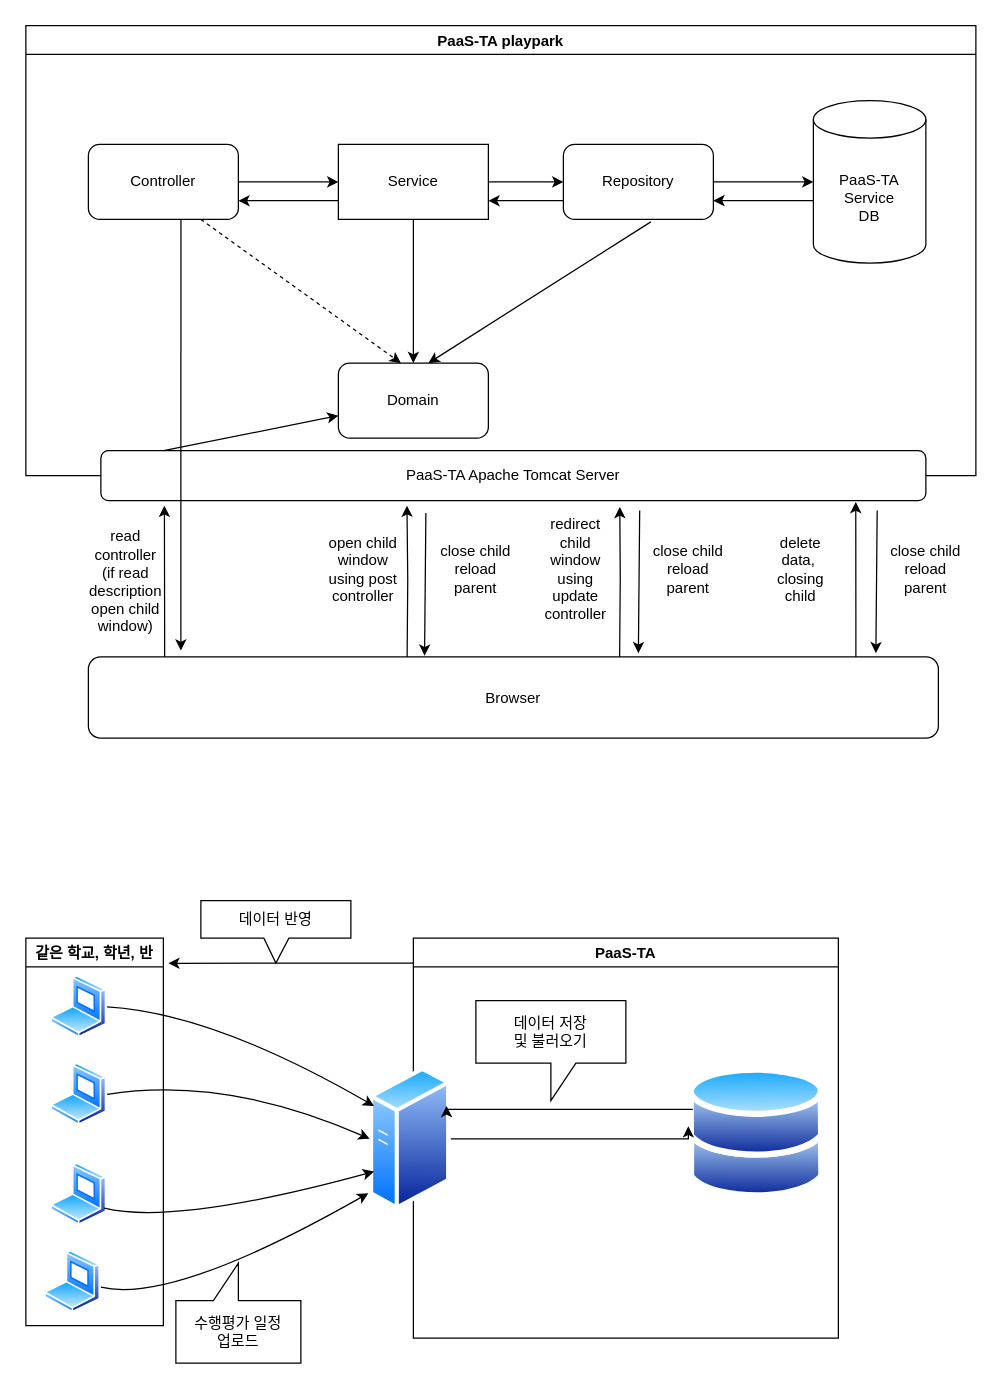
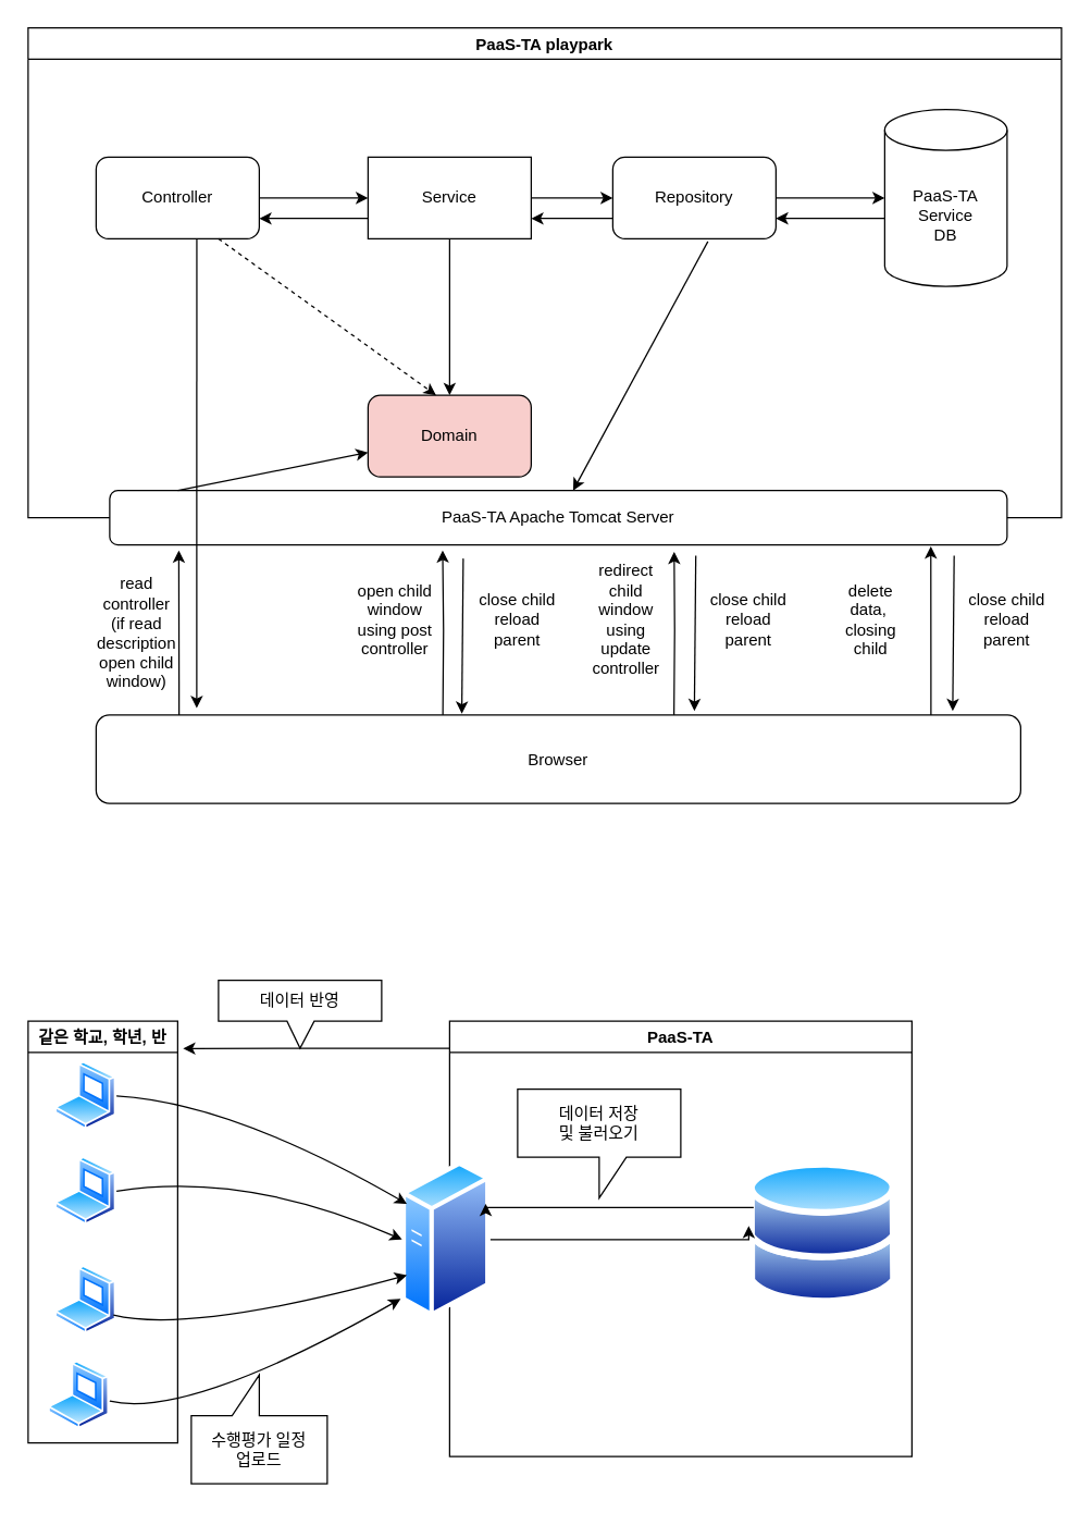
- <mxCell id="12" value="" style="endArrow=classic;html=1;rounded=0;exitX=0.583;exitY=1.033;exitDx=0;exitDy=0;entryX=0.6;entryY=0;entryDx=0;entryDy=0;exitPerimeter=0;entryPerimeter=0;" edge="1" parent="2" source="5" target="10"><mxGeometry width="50" height="50" relative="1" as="geometry"><mxPoint x="320" y="165" as="sourcePoint" /><mxPoint x="320" y="280" as="targetPoint" /></mxGeometry></mxCell>
+ <mxCell id="12" value="" style="endArrow=classic;html=1;rounded=0;exitX=0.583;exitY=1.033;exitDx=0;exitDy=0;exitPerimeter=0;" edge="1" parent="2" source="5" target="17"><mxGeometry width="50" height="50" relative="1" as="geometry"><mxPoint x="320" y="165" as="sourcePoint" /><mxPoint x="320" y="280" as="targetPoint" /></mxGeometry></mxCell>
- <mxCell id="10" value="Domain" style="rounded=1;whiteSpace=wrap;html=1;" vertex="1" parent="2"><mxGeometry x="250" y="270" width="120" height="60" as="geometry" /></mxCell>
+ <mxCell id="10" value="Domain" style="rounded=1;whiteSpace=wrap;html=1;fillColor=#f8cecc;" vertex="1" parent="2"><mxGeometry x="250" y="270" width="120" height="60" as="geometry" /></mxCell>
